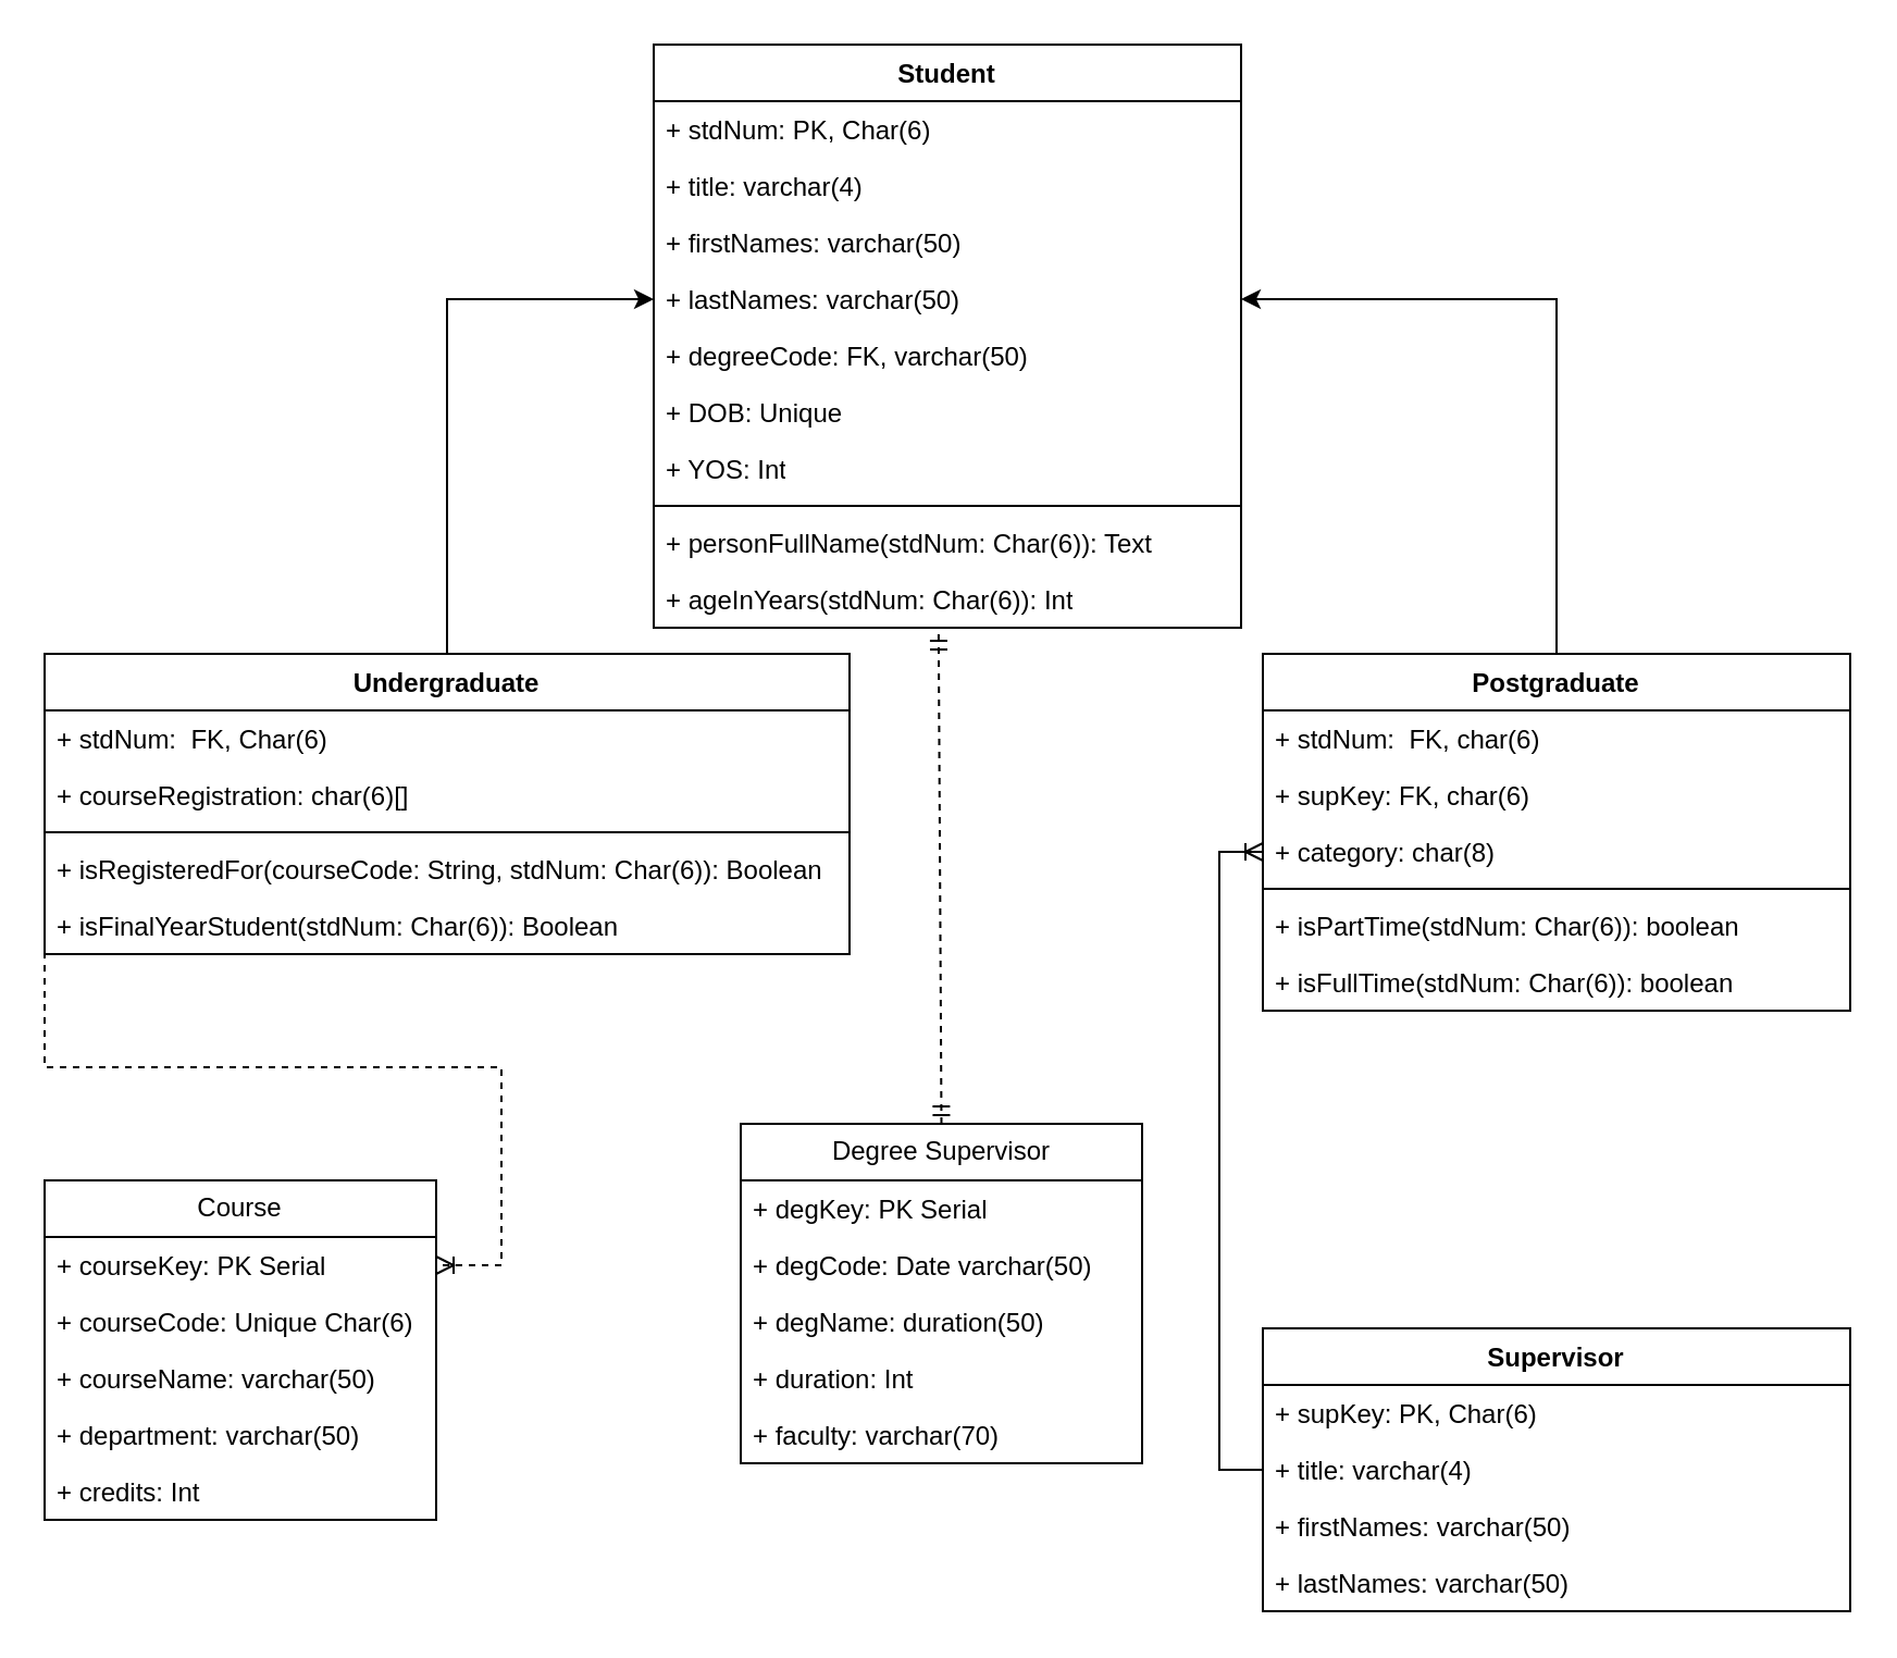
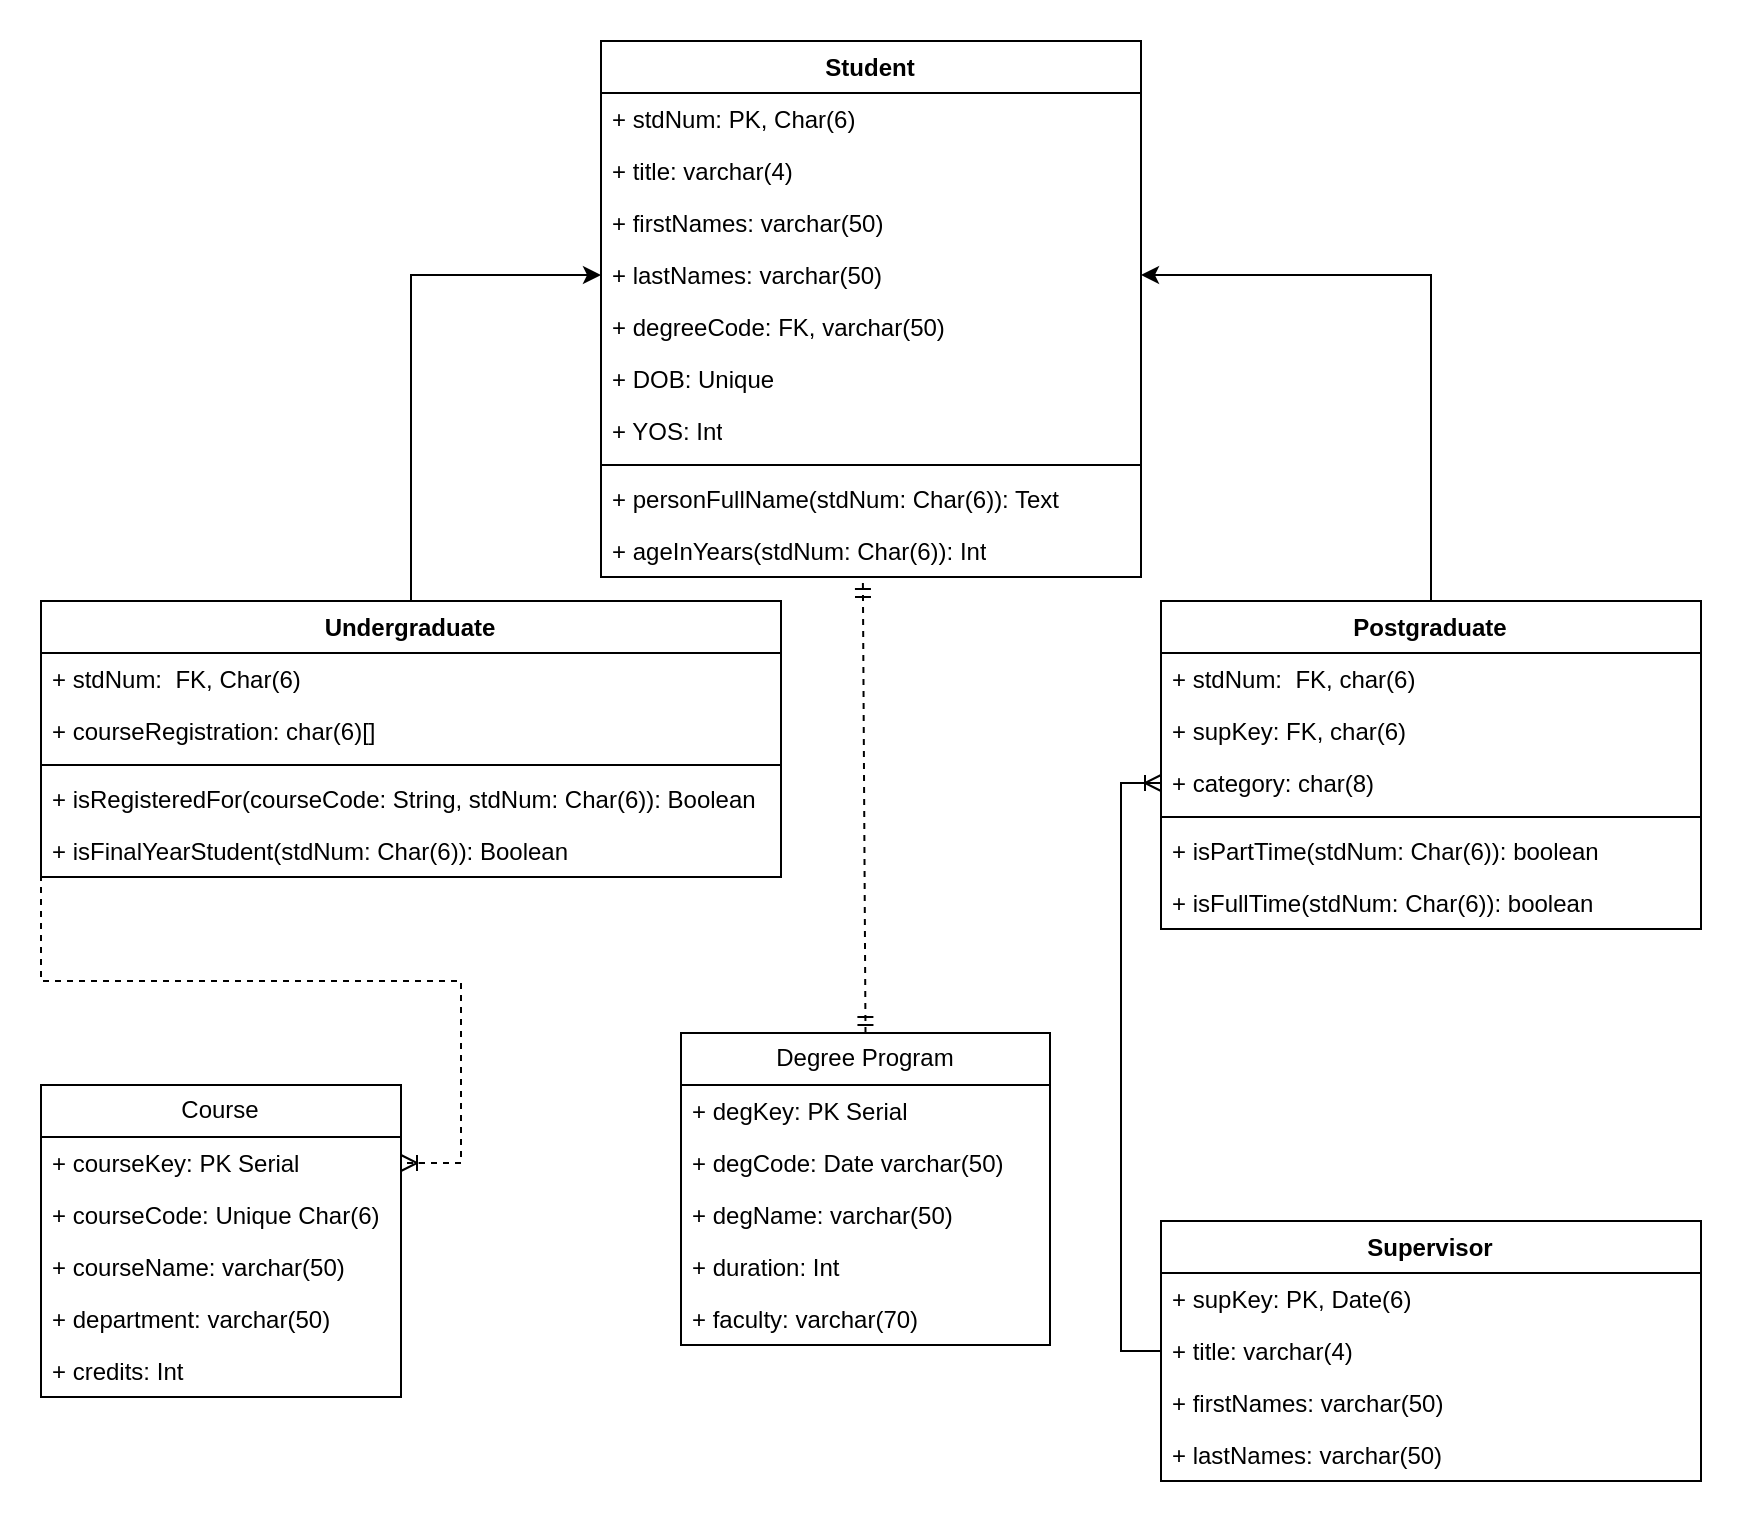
- <mxCell id="7" value="Degree Supervisor" style="swimlane;fontStyle=0;childLayout=stackLayout;horizontal=1;startSize=26;fillColor=none;horizontalStack=0;resizeParent=1;resizeParentMax=0;resizeLast=0;collapsible=1;marginBottom=0;whiteSpace=wrap;html=1;" vertex="1" parent="1"><mxGeometry x="340" y="516" width="184.5" height="156" as="geometry" /></mxCell>
+ <mxCell id="7" value="Degree Program" style="swimlane;fontStyle=0;childLayout=stackLayout;horizontal=1;startSize=26;fillColor=none;horizontalStack=0;resizeParent=1;resizeParentMax=0;resizeLast=0;collapsible=1;marginBottom=0;whiteSpace=wrap;html=1;" vertex="1" parent="1"><mxGeometry x="340" y="516" width="184.5" height="156" as="geometry" /></mxCell>
- <mxCell id="10" value="+ degName: duration(50)" style="text;strokeColor=none;fillColor=none;align=left;verticalAlign=top;spacingLeft=4;spacingRight=4;overflow=hidden;rotatable=0;points=[[0,0.5],[1,0.5]];portConstraint=eastwest;whiteSpace=wrap;html=1;" vertex="1" parent="7"><mxGeometry y="78" width="184.5" height="26" as="geometry" /></mxCell>
+ <mxCell id="10" value="+ degName: varchar(50)" style="text;strokeColor=none;fillColor=none;align=left;verticalAlign=top;spacingLeft=4;spacingRight=4;overflow=hidden;rotatable=0;points=[[0,0.5],[1,0.5]];portConstraint=eastwest;whiteSpace=wrap;html=1;" vertex="1" parent="7"><mxGeometry y="78" width="184.5" height="26" as="geometry" /></mxCell>
- <mxCell id="3" value="+ supKey: PK, Char(6)" style="text;strokeColor=none;fillColor=none;align=left;verticalAlign=top;spacingLeft=4;spacingRight=4;overflow=hidden;rotatable=0;points=[[0,0.5],[1,0.5]];portConstraint=eastwest;whiteSpace=wrap;html=1;" vertex="1" parent="2"><mxGeometry y="26" width="270" height="26" as="geometry" /></mxCell>
+ <mxCell id="3" value="+ supKey: PK, Date(6)" style="text;strokeColor=none;fillColor=none;align=left;verticalAlign=top;spacingLeft=4;spacingRight=4;overflow=hidden;rotatable=0;points=[[0,0.5],[1,0.5]];portConstraint=eastwest;whiteSpace=wrap;html=1;" vertex="1" parent="2"><mxGeometry y="26" width="270" height="26" as="geometry" /></mxCell>
